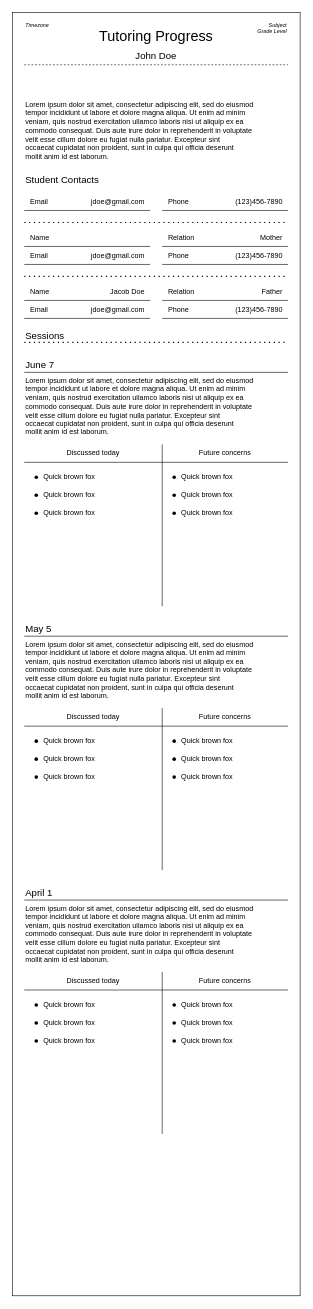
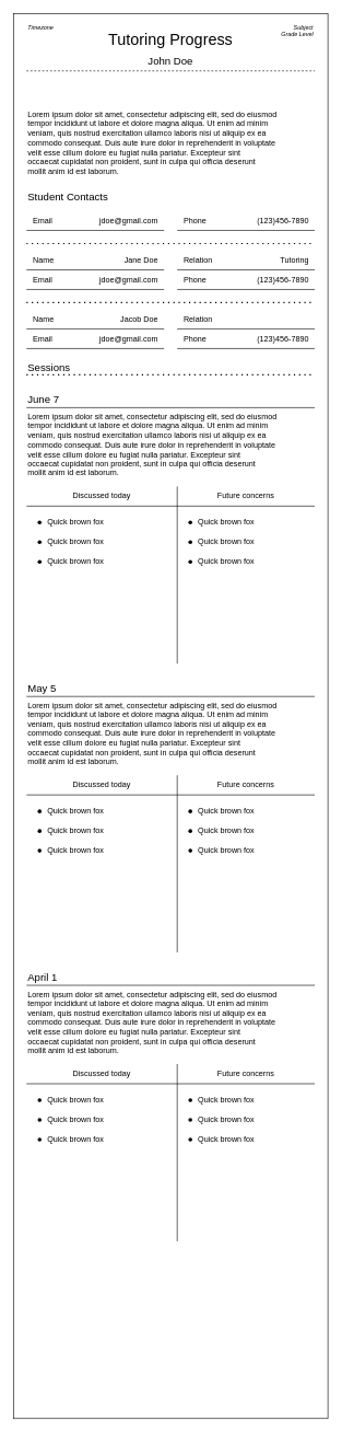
+ <mxCell id="31" value="Jane Doe" style="text;html=1;align=right;verticalAlign=middle;whiteSpace=wrap;rounded=0;" parent="28" vertex="1"><mxGeometry x="90" width="112.5" height="30" as="geometry" /></mxCell>
- <mxCell id="27" value="Mother" style="text;html=1;align=right;verticalAlign=middle;whiteSpace=wrap;rounded=0;" parent="24" vertex="1"><mxGeometry x="90" width="112.5" height="30" as="geometry" /></mxCell>
+ <mxCell id="27" value="Tutoring" style="text;html=1;align=right;verticalAlign=middle;whiteSpace=wrap;rounded=0;" parent="24" vertex="1"><mxGeometry x="90" width="112.5" height="30" as="geometry" /></mxCell>
- <mxCell id="46" value="Father" style="text;html=1;align=right;verticalAlign=middle;whiteSpace=wrap;rounded=0;" parent="43" vertex="1"><mxGeometry x="90" width="112.5" height="30" as="geometry" /></mxCell>
